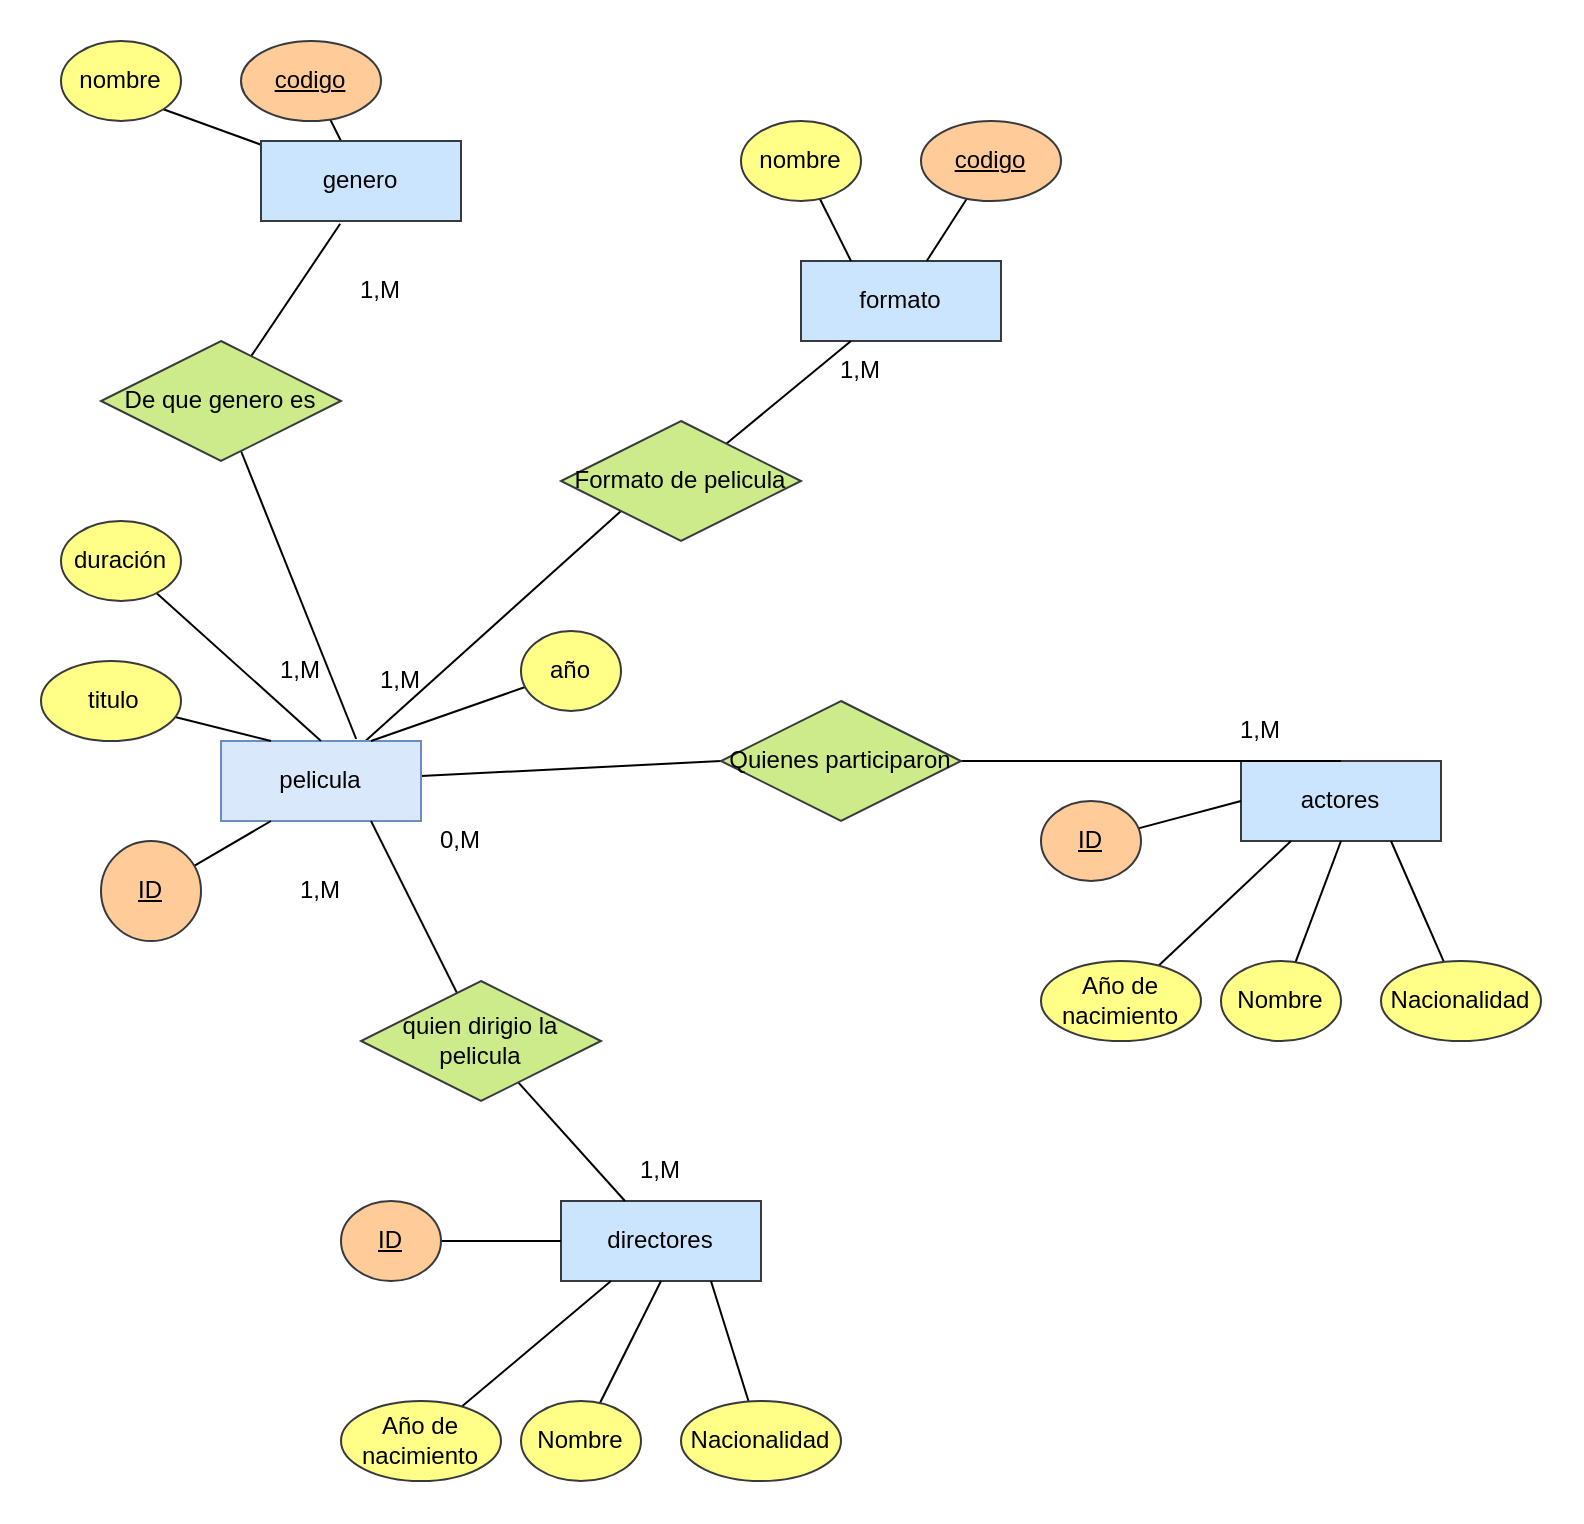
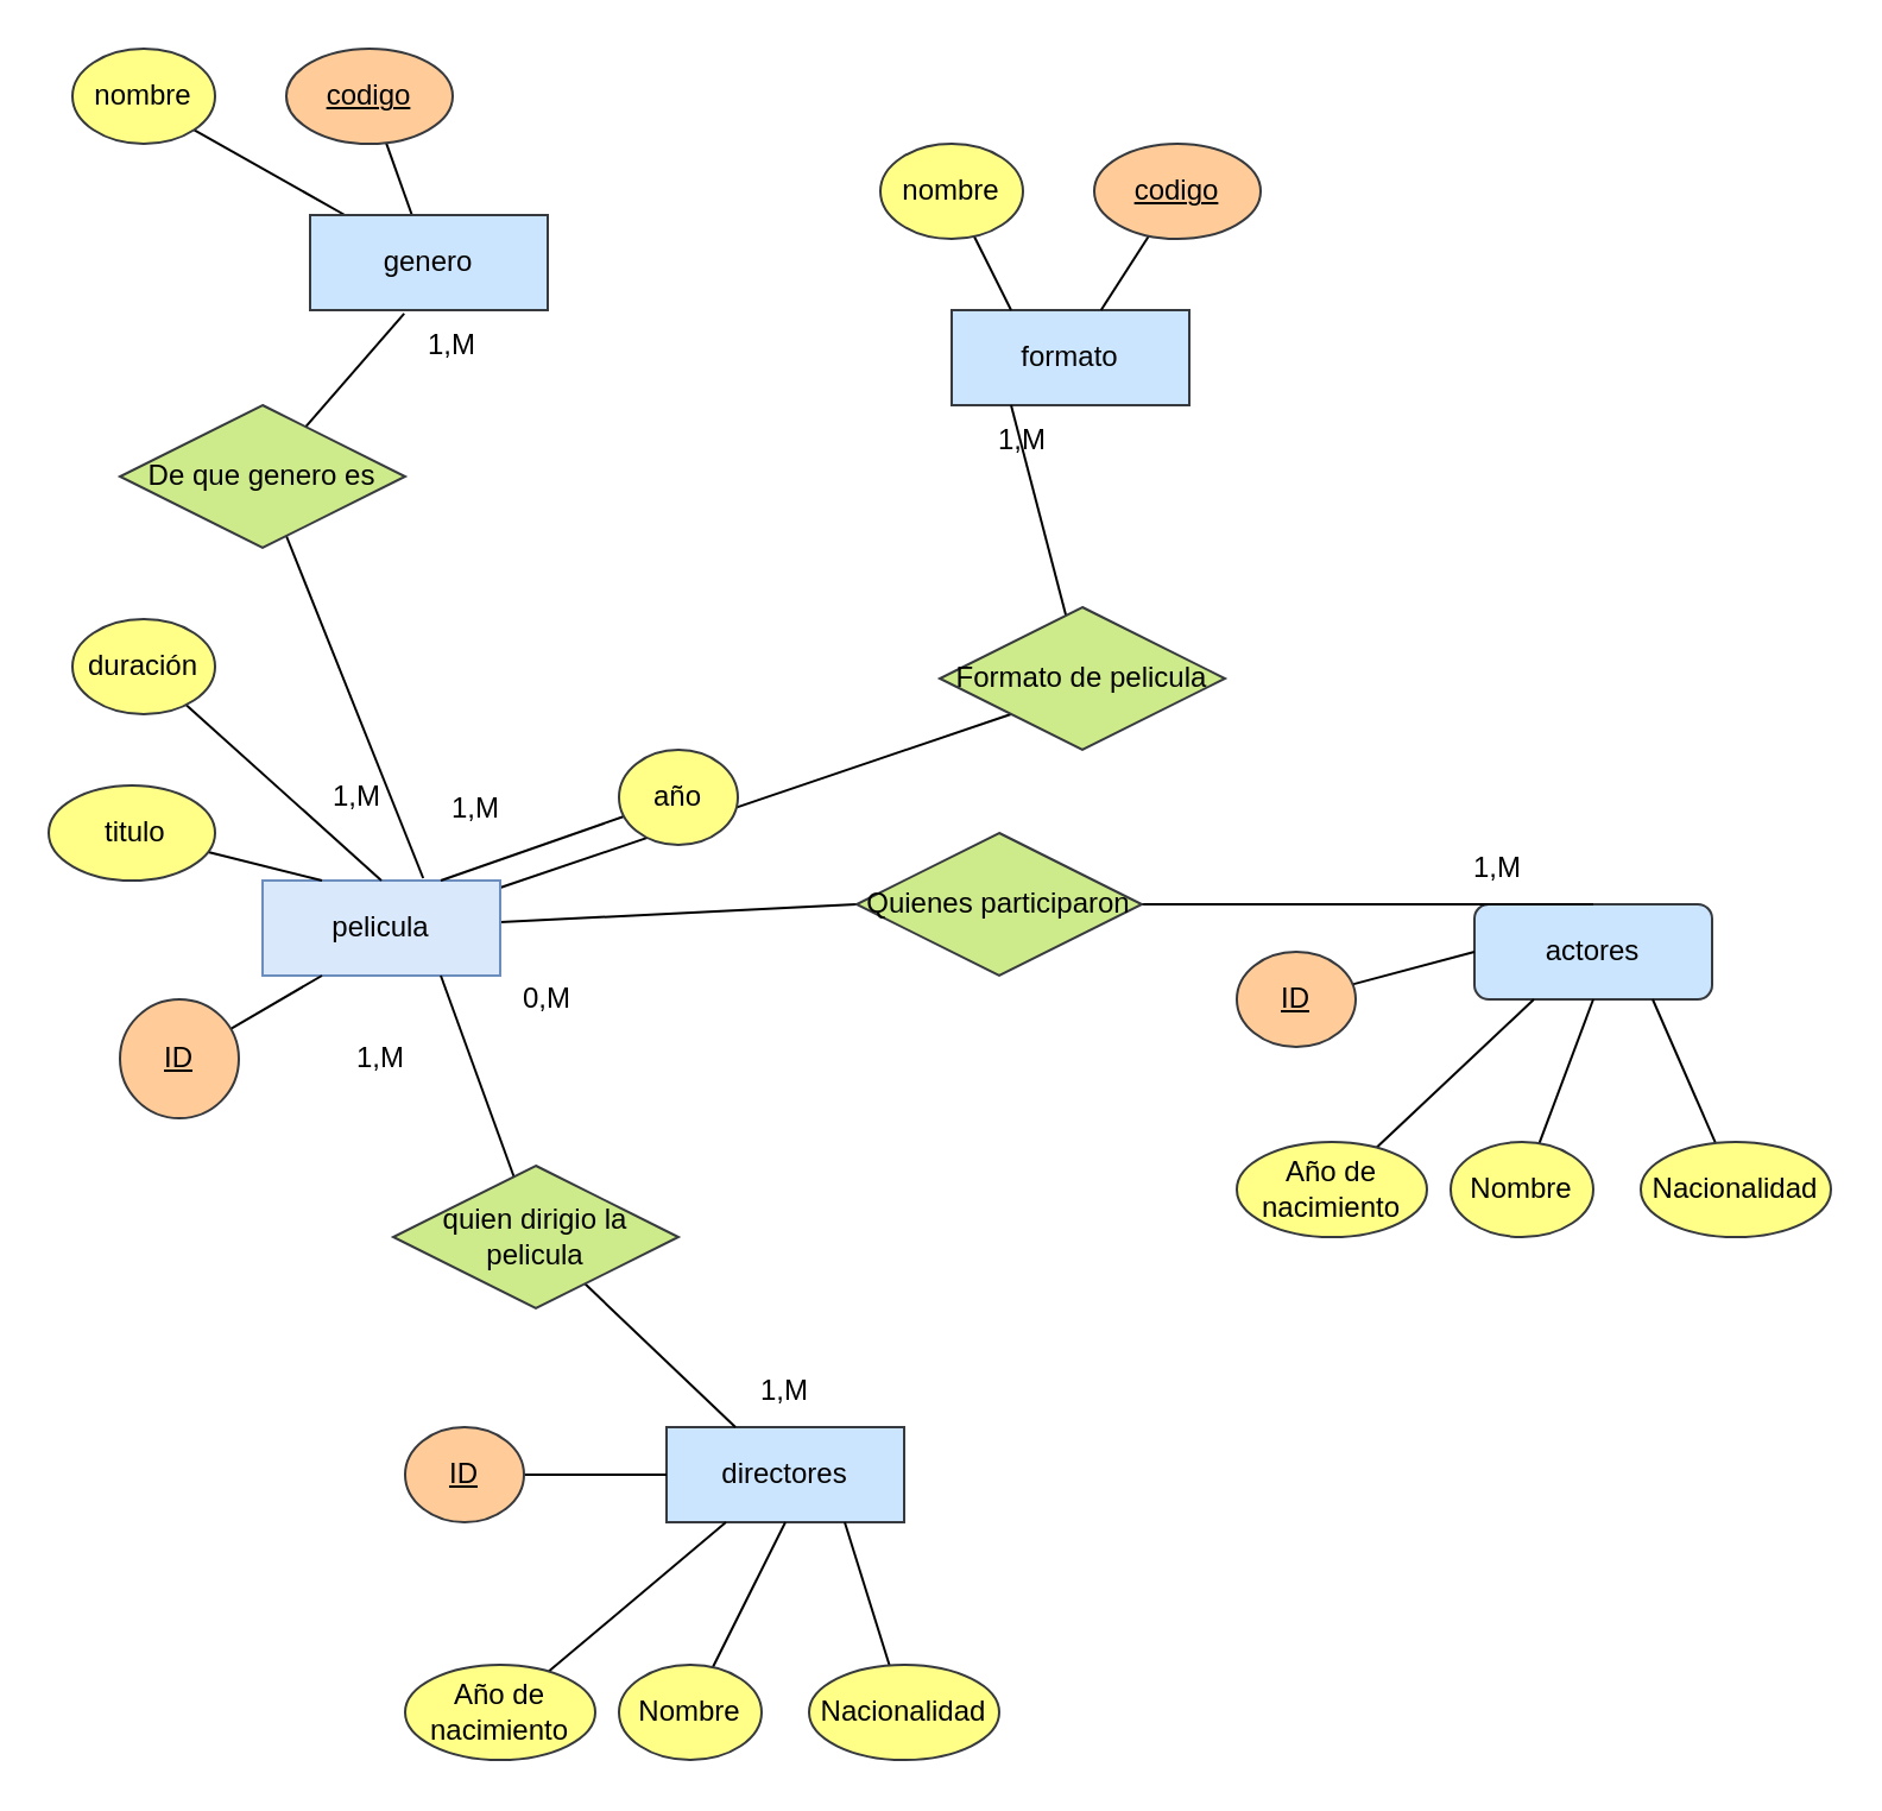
- <mxCell id="41" value="genero" style="whiteSpace=wrap;html=1;align=center;fillColor=#cce5ff;strokeColor=#36393d;" vertex="1" parent="1"><mxGeometry x="130" y="70" width="100" height="40" as="geometry" /></mxCell>
+ <mxCell id="41" value="genero" style="whiteSpace=wrap;html=1;align=center;fillColor=#cce5ff;strokeColor=#36393d;" vertex="1" parent="1"><mxGeometry x="130" y="90" width="100" height="40" as="geometry" /></mxCell>
- <mxCell id="50" value="Formato de pelicula" style="shape=rhombus;perimeter=rhombusPerimeter;whiteSpace=wrap;html=1;align=center;fillColor=#cdeb8b;strokeColor=#36393d;" vertex="1" parent="1"><mxGeometry x="280" y="210" width="120" height="60" as="geometry" /></mxCell>
+ <mxCell id="50" value="Formato de pelicula" style="shape=rhombus;perimeter=rhombusPerimeter;whiteSpace=wrap;html=1;align=center;fillColor=#cdeb8b;strokeColor=#36393d;" vertex="1" parent="1"><mxGeometry x="395" y="255" width="120" height="60" as="geometry" /></mxCell>
- <mxCell id="14" value="actores" style="whiteSpace=wrap;html=1;align=center;fillColor=#cce5ff;strokeColor=#36393d;" vertex="1" parent="1"><mxGeometry x="620" y="380" width="100" height="40" as="geometry" /></mxCell>
+ <mxCell id="14" value="actores" style="whiteSpace=wrap;html=1;align=center;fillColor=#cce5ff;strokeColor=#36393d;rounded=1;" vertex="1" parent="1"><mxGeometry x="620" y="380" width="100" height="40" as="geometry" /></mxCell>
- <mxCell id="35" value="quien dirigio la pelicula" style="shape=rhombus;perimeter=rhombusPerimeter;whiteSpace=wrap;html=1;align=center;fillColor=#cdeb8b;strokeColor=#36393d;" vertex="1" parent="1"><mxGeometry x="180" y="490" width="120" height="60" as="geometry" /></mxCell>
+ <mxCell id="35" value="quien dirigio la pelicula" style="shape=rhombus;perimeter=rhombusPerimeter;whiteSpace=wrap;html=1;align=center;fillColor=#cdeb8b;strokeColor=#36393d;" vertex="1" parent="1"><mxGeometry x="165" y="490" width="120" height="60" as="geometry" /></mxCell>
